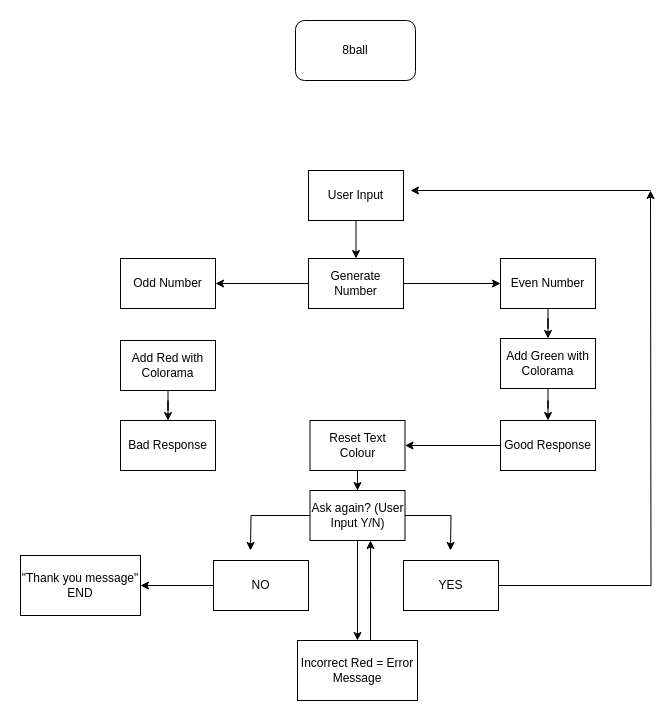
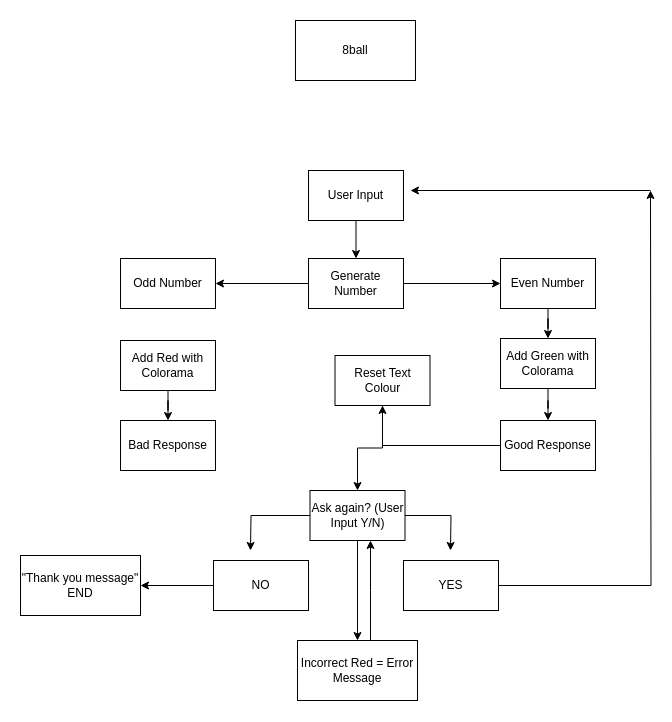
- <mxCell id="2" value="8ball" style="whiteSpace=wrap;html=1;rounded=1;" vertex="1" parent="1"><mxGeometry x="295" y="20" width="120" height="60" as="geometry" /></mxCell>
+ <mxCell id="2" value="8ball" style="rounded=0;whiteSpace=wrap;html=1;" vertex="1" parent="1"><mxGeometry x="295" y="20" width="120" height="60" as="geometry" /></mxCell>
- <mxCell id="19" value="Reset Text Colour" style="rounded=0;whiteSpace=wrap;html=1;" vertex="1" parent="1"><mxGeometry x="309.5" y="420" width="95" height="50" as="geometry" /></mxCell>
+ <mxCell id="19" value="Reset Text Colour" style="rounded=0;whiteSpace=wrap;html=1;" vertex="1" parent="1"><mxGeometry x="334.5" y="355" width="95" height="50" as="geometry" /></mxCell>
